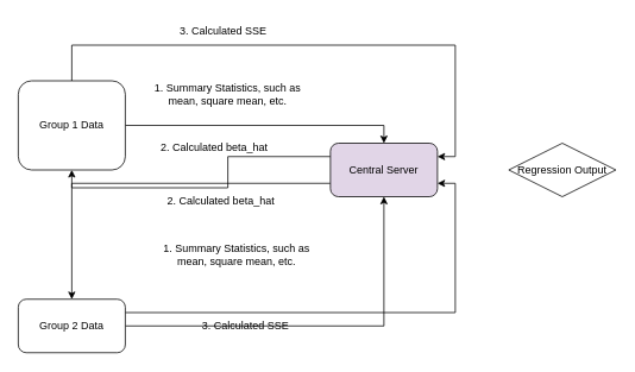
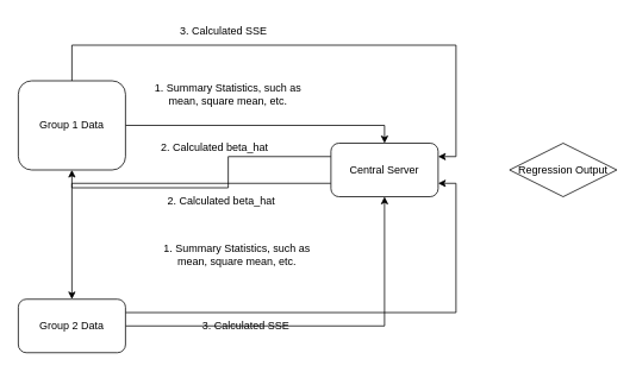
- <mxCell id="8" value="Central Server" style="rounded=1;whiteSpace=wrap;html=1;fillColor=#e1d5e7;" vertex="1" parent="1"><mxGeometry x="370" y="160" width="120" height="60" as="geometry" /></mxCell>
+ <mxCell id="8" value="Central Server" style="rounded=1;whiteSpace=wrap;html=1;" vertex="1" parent="1"><mxGeometry x="370" y="160" width="120" height="60" as="geometry" /></mxCell>
